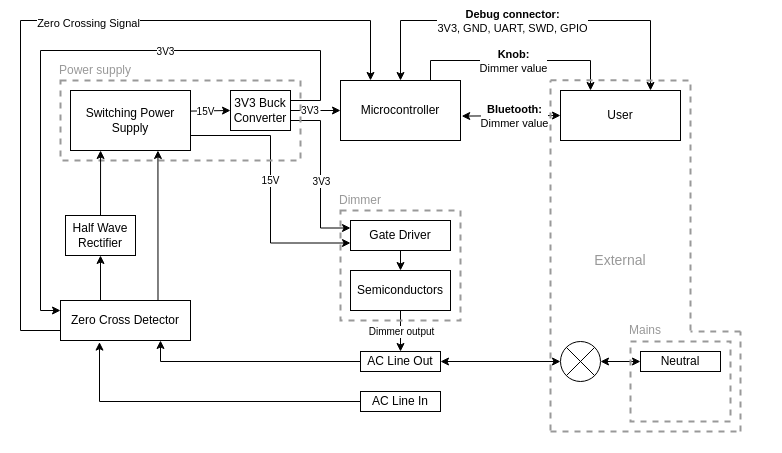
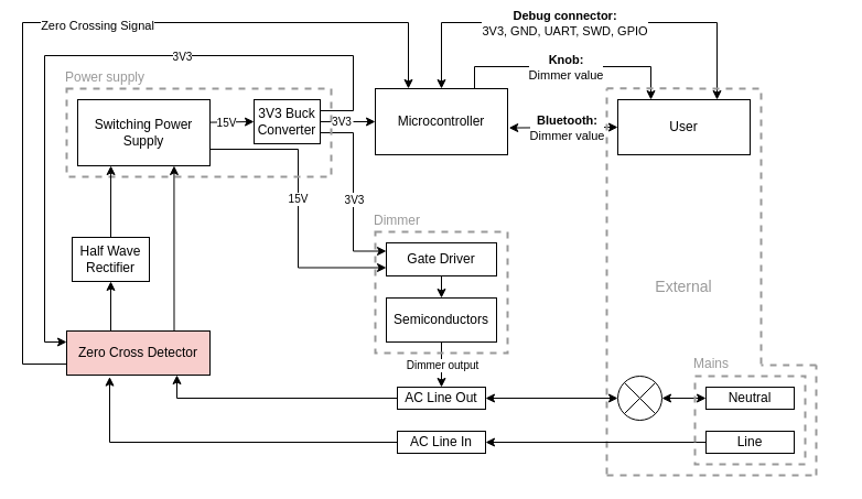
- <mxCell id="51" value="Zero Cross Detector" style="rounded=0;whiteSpace=wrap;html=1;" parent="1" vertex="1"><mxGeometry x="60" y="300" width="130" height="40" as="geometry" /></mxCell>
+ <mxCell id="51" value="Zero Cross Detector" style="rounded=0;whiteSpace=wrap;html=1;fillColor=#f8cecc;" parent="1" vertex="1"><mxGeometry x="60" y="300" width="130" height="40" as="geometry" /></mxCell>
+ <mxCell id="39" value="" style="endArrow=classic;html=1;fontSize=10;strokeColor=#000000;strokeWidth=1;entryX=1;entryY=0.5;entryDx=0;entryDy=0;exitX=0;exitY=0.5;exitDx=0;exitDy=0;" parent="1" source="47" target="37" edge="1"><mxGeometry width="50" height="50" relative="1" as="geometry"><mxPoint x="520" y="401" as="sourcePoint" /><mxPoint x="470" y="91" as="targetPoint" /></mxGeometry></mxCell>
+ <mxCell id="47" value="Line" style="rounded=0;whiteSpace=wrap;html=1;" parent="40" vertex="1"><mxGeometry x="80" y="40" width="80" height="20" as="geometry" /></mxCell>
